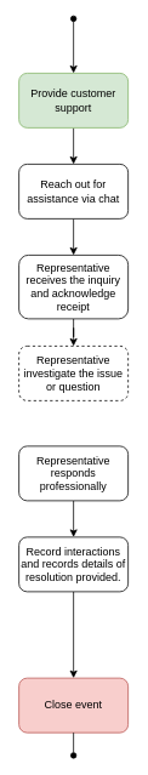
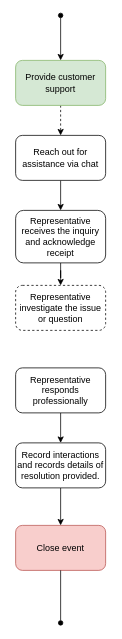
- <mxCell id="3" value="" style="edgeStyle=orthogonalEdgeStyle;rounded=0;orthogonalLoop=1;jettySize=auto;html=1;" edge="1" parent="1" source="4" target="6"><mxGeometry relative="1" as="geometry" /></mxCell>
+ <mxCell id="3" value="" style="edgeStyle=orthogonalEdgeStyle;rounded=0;orthogonalLoop=1;jettySize=auto;html=1;dashed=1;" edge="1" parent="1" source="4" target="6"><mxGeometry relative="1" as="geometry" /></mxCell>
- <mxCell id="14" value="Close event" style="rounded=1;whiteSpace=wrap;html=1;fillColor=#f8cecc;strokeColor=#b85450;" vertex="1" parent="1"><mxGeometry x="20" y="745" width="120" height="60" as="geometry" /></mxCell>
+ <mxCell id="14" value="Close event" style="rounded=1;whiteSpace=wrap;html=1;fillColor=#f8cecc;strokeColor=#b85450;" vertex="1" parent="1"><mxGeometry x="20" y="700" width="120" height="60" as="geometry" /></mxCell>
